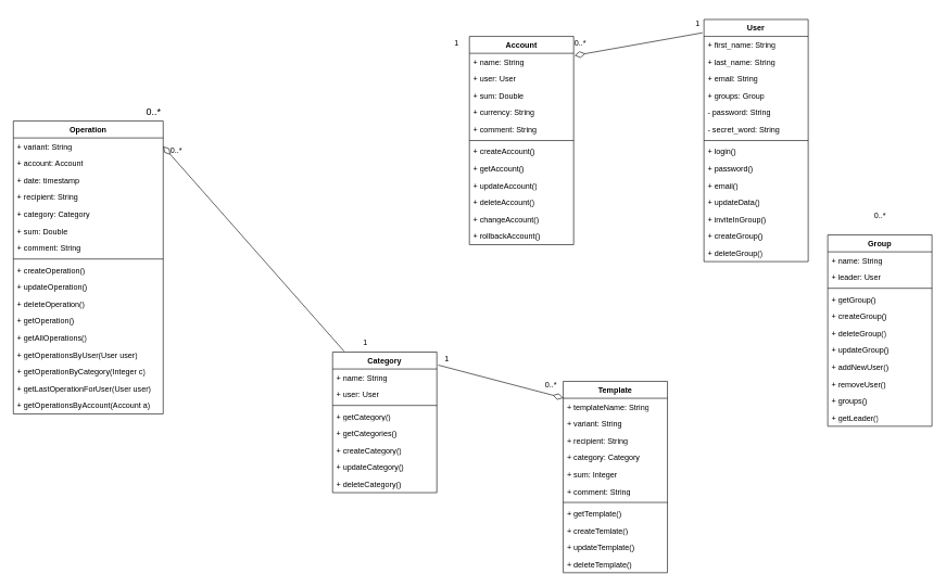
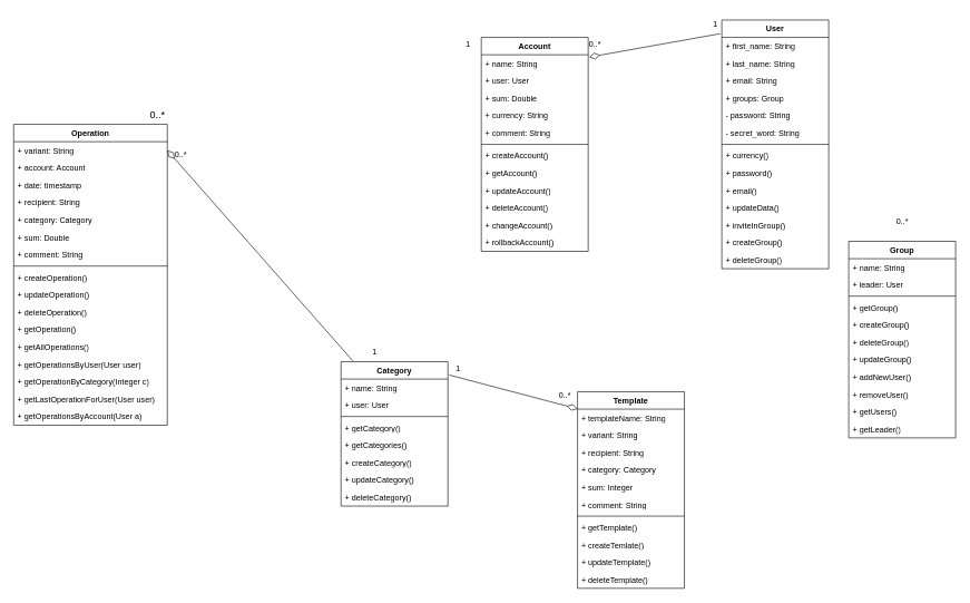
- <mxCell id="10" value="&lt;div&gt;+ login()&lt;/div&gt;&lt;div&gt;&lt;br&gt;&lt;/div&gt;" style="text;strokeColor=none;fillColor=none;align=left;verticalAlign=top;spacingLeft=4;spacingRight=4;overflow=hidden;rotatable=0;points=[[0,0.5],[1,0.5]];portConstraint=eastwest;whiteSpace=wrap;html=1;" parent="2" vertex="1"><mxGeometry y="190" width="160" height="26" as="geometry" /></mxCell>
+ <mxCell id="10" value="&lt;div&gt;+ currency()&lt;/div&gt;&lt;div&gt;&lt;br&gt;&lt;/div&gt;" style="text;strokeColor=none;fillColor=none;align=left;verticalAlign=top;spacingLeft=4;spacingRight=4;overflow=hidden;rotatable=0;points=[[0,0.5],[1,0.5]];portConstraint=eastwest;whiteSpace=wrap;html=1;" parent="2" vertex="1"><mxGeometry y="190" width="160" height="26" as="geometry" /></mxCell>
- <mxCell id="79" value="+ groups()" style="text;strokeColor=none;fillColor=none;align=left;verticalAlign=top;spacingLeft=4;spacingRight=4;overflow=hidden;rotatable=0;points=[[0,0.5],[1,0.5]];portConstraint=eastwest;whiteSpace=wrap;html=1;" parent="69" vertex="1"><mxGeometry y="242" width="160" height="26" as="geometry" /></mxCell>
+ <mxCell id="79" value="+ getUsers()" style="text;strokeColor=none;fillColor=none;align=left;verticalAlign=top;spacingLeft=4;spacingRight=4;overflow=hidden;rotatable=0;points=[[0,0.5],[1,0.5]];portConstraint=eastwest;whiteSpace=wrap;html=1;" parent="69" vertex="1"><mxGeometry y="242" width="160" height="26" as="geometry" /></mxCell>
- <mxCell id="68" value="+ getOperationsByAccount(Account a)" style="text;strokeColor=none;fillColor=none;align=left;verticalAlign=top;spacingLeft=4;spacingRight=4;overflow=hidden;rotatable=0;points=[[0,0.5],[1,0.5]];portConstraint=eastwest;whiteSpace=wrap;html=1;" vertex="1" parent="51"><mxGeometry y="424" width="230" height="26" as="geometry" /></mxCell>
+ <mxCell id="68" value="+ getOperationsByAccount(User a)" style="text;strokeColor=none;fillColor=none;align=left;verticalAlign=top;spacingLeft=4;spacingRight=4;overflow=hidden;rotatable=0;points=[[0,0.5],[1,0.5]];portConstraint=eastwest;whiteSpace=wrap;html=1;" vertex="1" parent="51"><mxGeometry y="424" width="230" height="26" as="geometry" /></mxCell>
